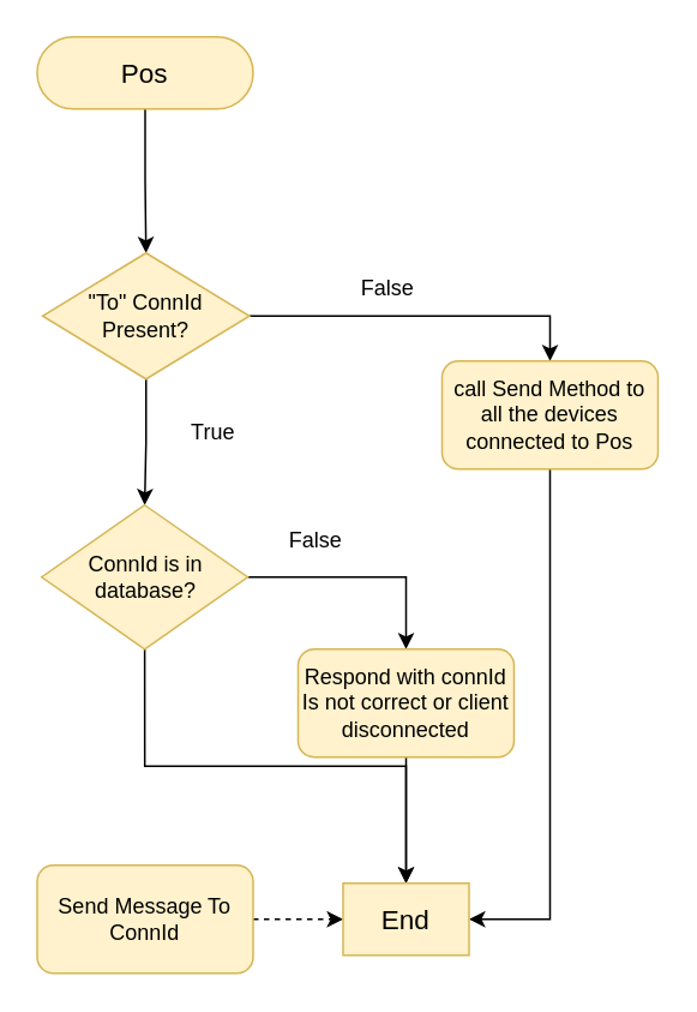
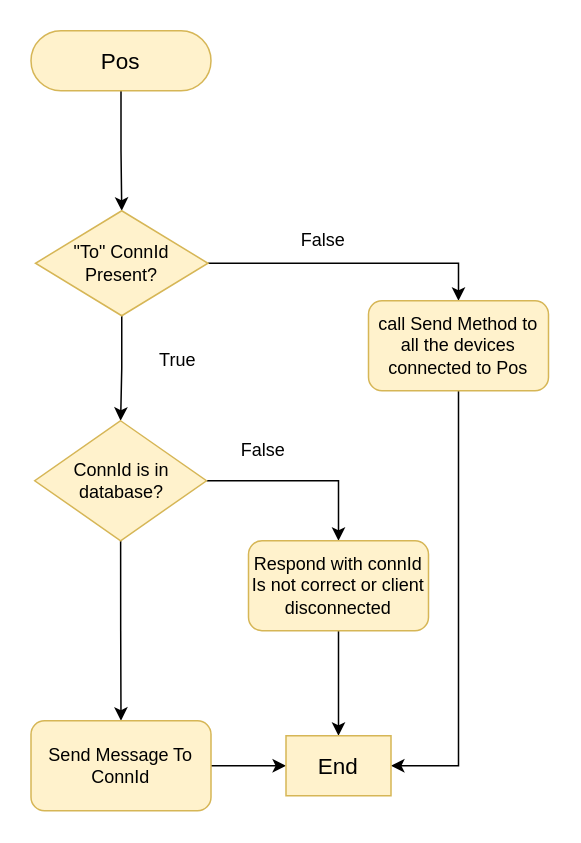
- <mxCell id="12" style="edgeStyle=orthogonalEdgeStyle;rounded=0;orthogonalLoop=1;jettySize=auto;html=1;exitX=0.5;exitY=1;exitDx=0;exitDy=0;" edge="1" parent="1" source="13" target="19"><mxGeometry relative="1" as="geometry" /></mxCell>
+ <mxCell id="12" style="edgeStyle=orthogonalEdgeStyle;rounded=0;orthogonalLoop=1;jettySize=auto;html=1;exitX=0.5;exitY=1;exitDx=0;exitDy=0;" edge="1" parent="1" source="13" target="18"><mxGeometry relative="1" as="geometry" /></mxCell>
- <mxCell id="17" style="edgeStyle=orthogonalEdgeStyle;rounded=0;orthogonalLoop=1;jettySize=auto;html=1;exitX=1;exitY=0.5;exitDx=0;exitDy=0;entryX=0;entryY=0.5;entryDx=0;entryDy=0;dashed=1;" edge="1" parent="1" source="18" target="19"><mxGeometry relative="1" as="geometry" /></mxCell>
+ <mxCell id="17" style="edgeStyle=orthogonalEdgeStyle;rounded=0;orthogonalLoop=1;jettySize=auto;html=1;exitX=1;exitY=0.5;exitDx=0;exitDy=0;entryX=0;entryY=0.5;entryDx=0;entryDy=0;" edge="1" parent="1" source="18" target="19"><mxGeometry relative="1" as="geometry" /></mxCell>
